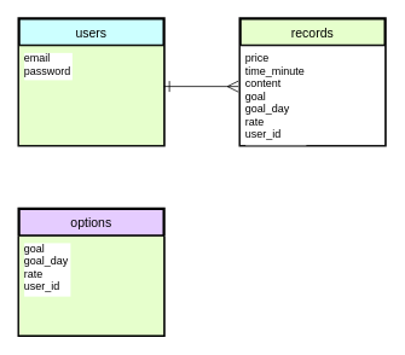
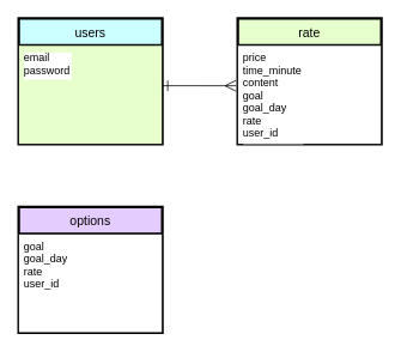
- <mxCell id="6" value="records" style="swimlane;childLayout=stackLayout;horizontal=1;startSize=30;horizontalStack=0;rounded=0;fontSize=14;fontStyle=0;strokeWidth=3;resizeParent=0;resizeLast=1;shadow=0;dashed=0;align=center;strokeColor=#000000;fontColor=#000000;labelBackgroundColor=none;fillColor=#E6FFCC;" parent="1" vertex="1"><mxGeometry x="264" y="20" width="160" height="140" as="geometry" /></mxCell>
+ <mxCell id="6" value="rate" style="swimlane;childLayout=stackLayout;horizontal=1;startSize=30;horizontalStack=0;rounded=0;fontSize=14;fontStyle=0;strokeWidth=3;resizeParent=0;resizeLast=1;shadow=0;dashed=0;align=center;strokeColor=#000000;fontColor=#000000;labelBackgroundColor=none;fillColor=#E6FFCC;" parent="1" vertex="1"><mxGeometry x="264" y="20" width="160" height="140" as="geometry" /></mxCell>
- <mxCell id="5" value="goal&#10;goal_day&#10;rate&#10;user_id" style="align=left;spacingLeft=4;fontSize=12;verticalAlign=top;resizable=0;rotatable=0;part=1;rounded=0;strokeColor=#000000;fontColor=#000000;labelBackgroundColor=#FFFFFF;fillColor=#e6ffcc;" parent="4" vertex="1"><mxGeometry y="30" width="160" height="110" as="geometry" /></mxCell>
+ <mxCell id="5" value="goal&#10;goal_day&#10;rate&#10;user_id" style="align=left;spacingLeft=4;fontSize=12;verticalAlign=top;resizable=0;rotatable=0;part=1;rounded=0;strokeColor=#000000;fontColor=#000000;labelBackgroundColor=#FFFFFF;fillColor=#FFFFFF;" parent="4" vertex="1"><mxGeometry y="30" width="160" height="110" as="geometry" /></mxCell>
